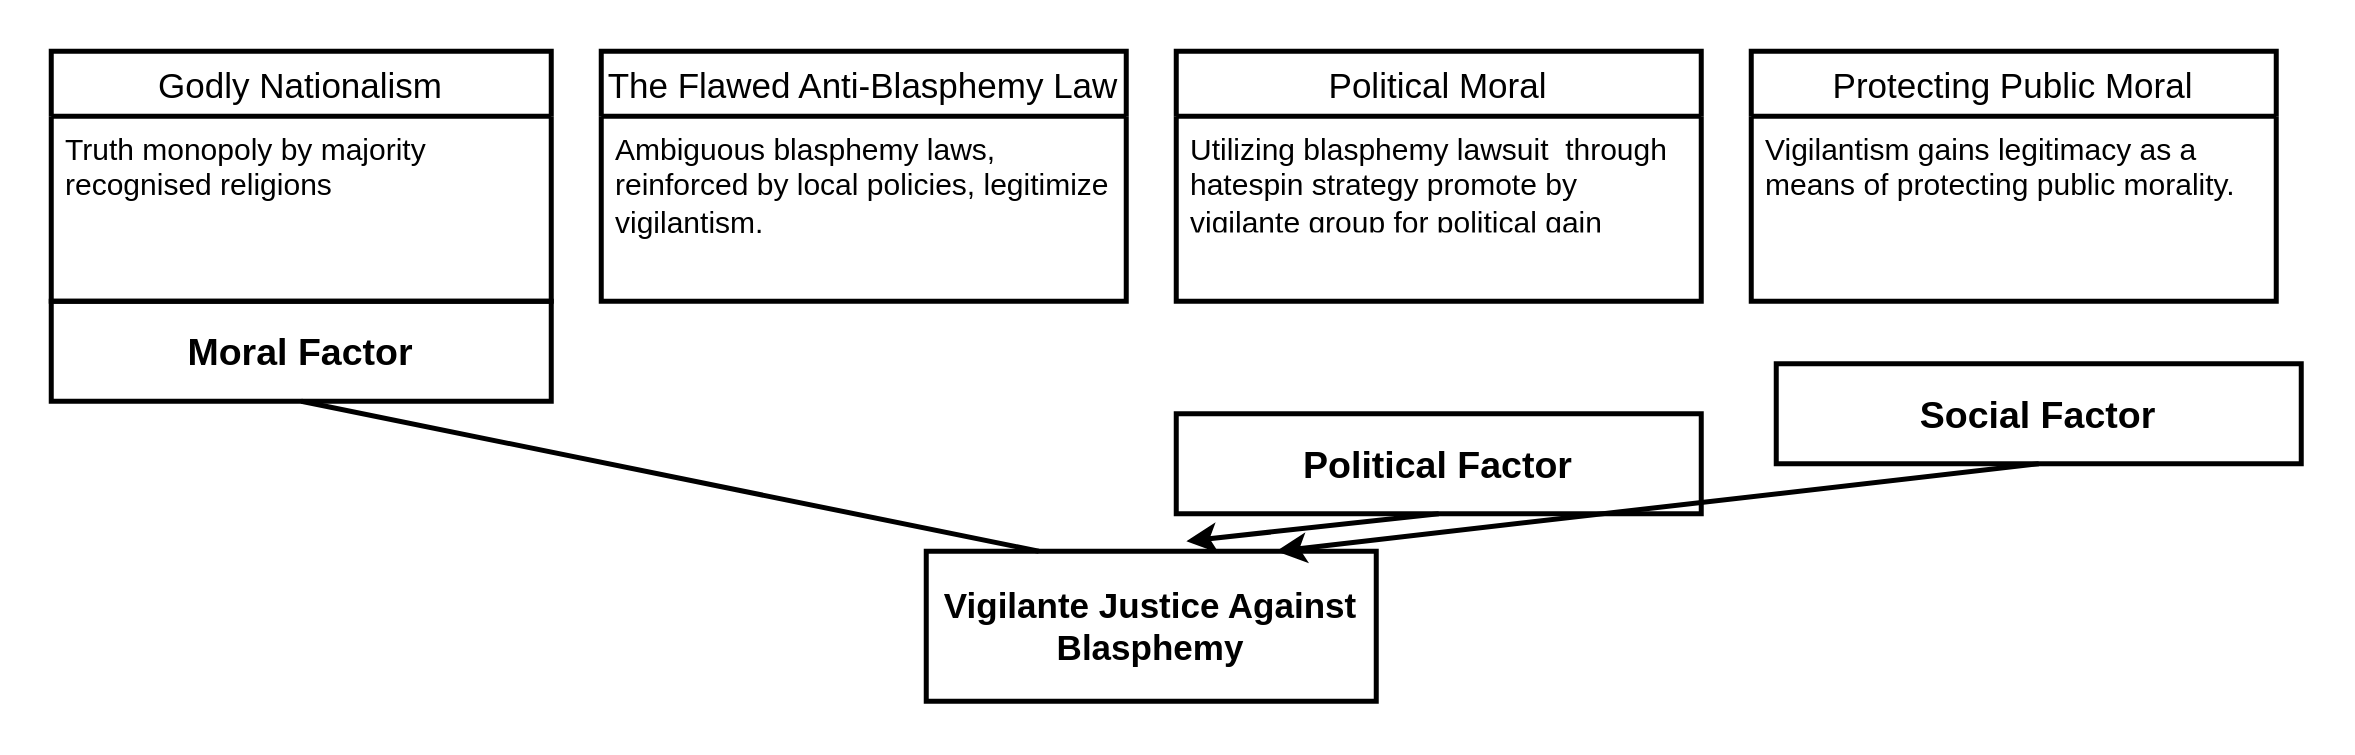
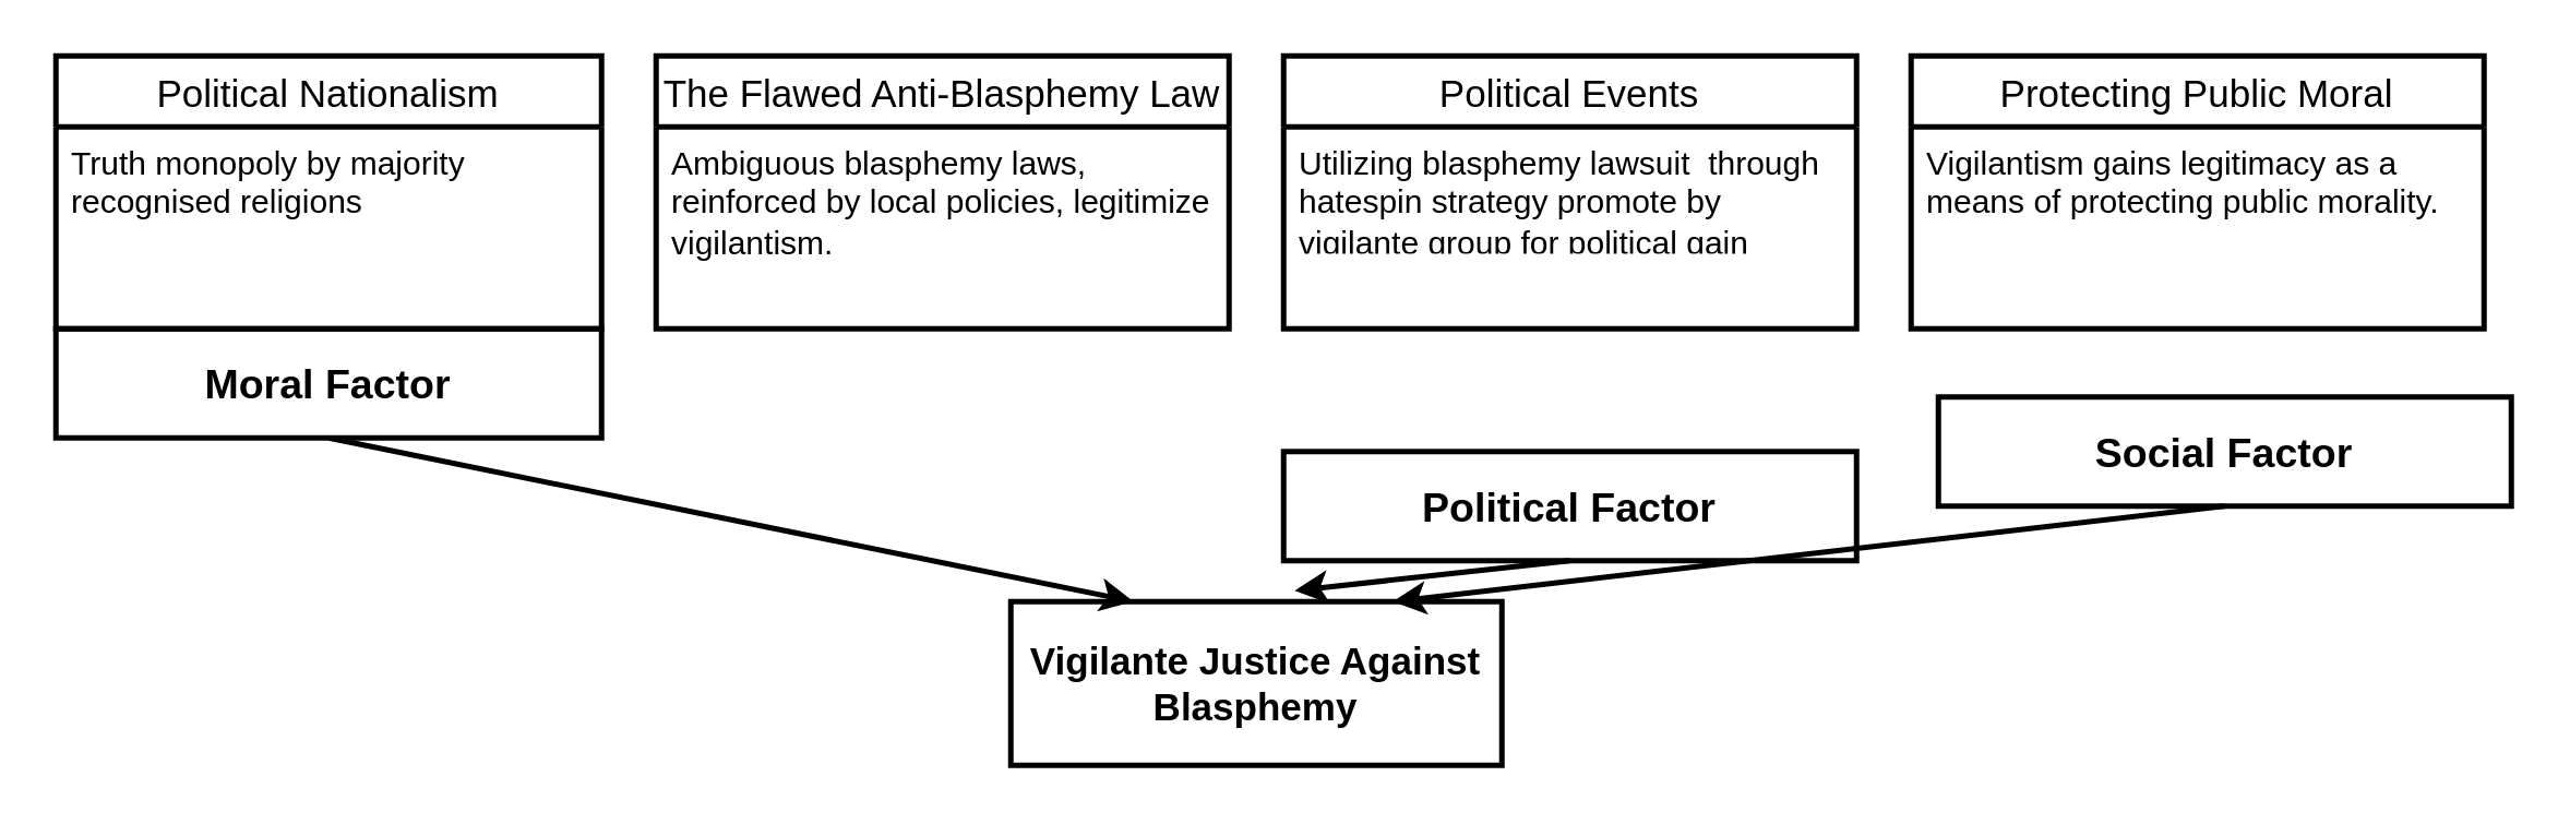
- <mxCell id="3" value="Godly Nationalism" style="swimlane;fontStyle=0;childLayout=stackLayout;horizontal=1;startSize=26;horizontalStack=0;resizeParent=1;resizeParentMax=0;resizeLast=0;collapsible=1;marginBottom=0;align=center;fontSize=14;strokeWidth=2;" vertex="1" parent="1"><mxGeometry x="20" y="20" width="200" height="100" as="geometry" /></mxCell>
+ <mxCell id="3" value="Political Nationalism" style="swimlane;fontStyle=0;childLayout=stackLayout;horizontal=1;startSize=26;horizontalStack=0;resizeParent=1;resizeParentMax=0;resizeLast=0;collapsible=1;marginBottom=0;align=center;fontSize=14;strokeWidth=2;" vertex="1" parent="1"><mxGeometry x="20" y="20" width="200" height="100" as="geometry" /></mxCell>
- <mxCell id="9" value="Political Moral" style="swimlane;fontStyle=0;childLayout=stackLayout;horizontal=1;startSize=26;horizontalStack=0;resizeParent=1;resizeParentMax=0;resizeLast=0;collapsible=1;marginBottom=0;align=center;fontSize=14;strokeWidth=2;" vertex="1" parent="1"><mxGeometry x="470" y="20" width="210" height="100" as="geometry" /></mxCell>
+ <mxCell id="9" value="Political Events" style="swimlane;fontStyle=0;childLayout=stackLayout;horizontal=1;startSize=26;horizontalStack=0;resizeParent=1;resizeParentMax=0;resizeLast=0;collapsible=1;marginBottom=0;align=center;fontSize=14;strokeWidth=2;" vertex="1" parent="1"><mxGeometry x="470" y="20" width="210" height="100" as="geometry" /></mxCell>
- <mxCell id="17" value="" style="endArrow=none;html=1;rounded=0;exitX=0.5;exitY=1;exitDx=0;exitDy=0;entryX=0.25;entryY=0;entryDx=0;entryDy=0;strokeWidth=2;endFill=1;" edge="1" parent="1" source="2" target="16"><mxGeometry width="50" height="50" relative="1" as="geometry"><mxPoint x="440" y="70" as="sourcePoint" /><mxPoint x="490" y="20" as="targetPoint" /></mxGeometry></mxCell>
+ <mxCell id="17" value="" style="endArrow=classic;html=1;rounded=0;exitX=0.5;exitY=1;exitDx=0;exitDy=0;entryX=0.25;entryY=0;entryDx=0;entryDy=0;strokeWidth=2;endFill=1;" edge="1" parent="1" source="2" target="16"><mxGeometry width="50" height="50" relative="1" as="geometry"><mxPoint x="440" y="70" as="sourcePoint" /><mxPoint x="490" y="20" as="targetPoint" /></mxGeometry></mxCell>
